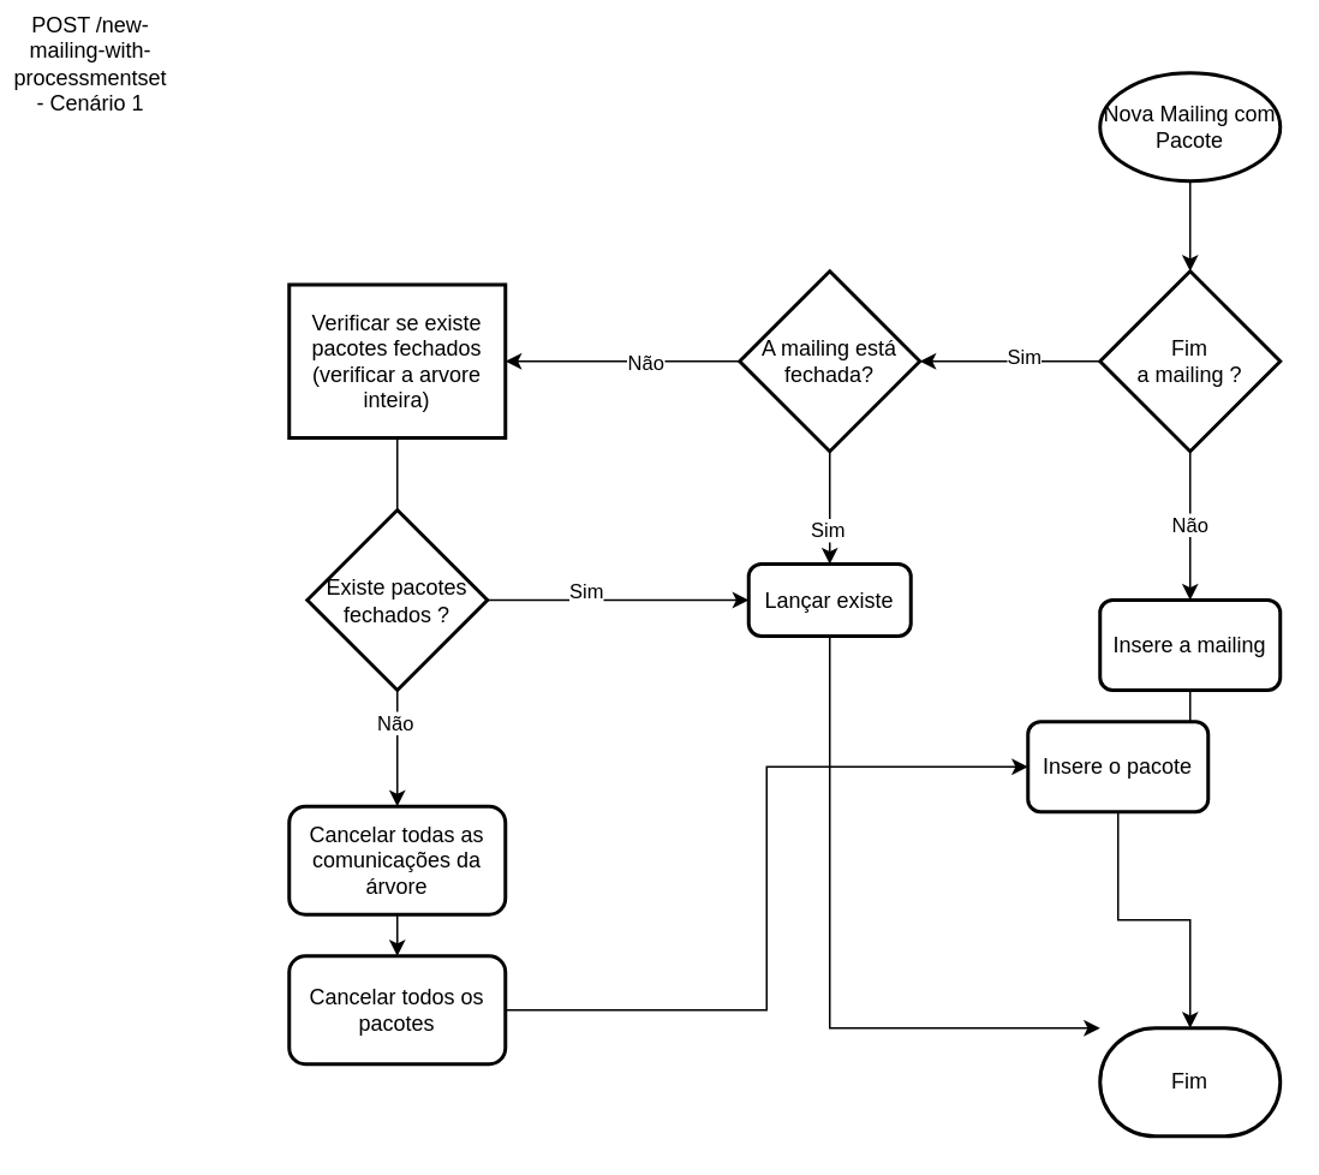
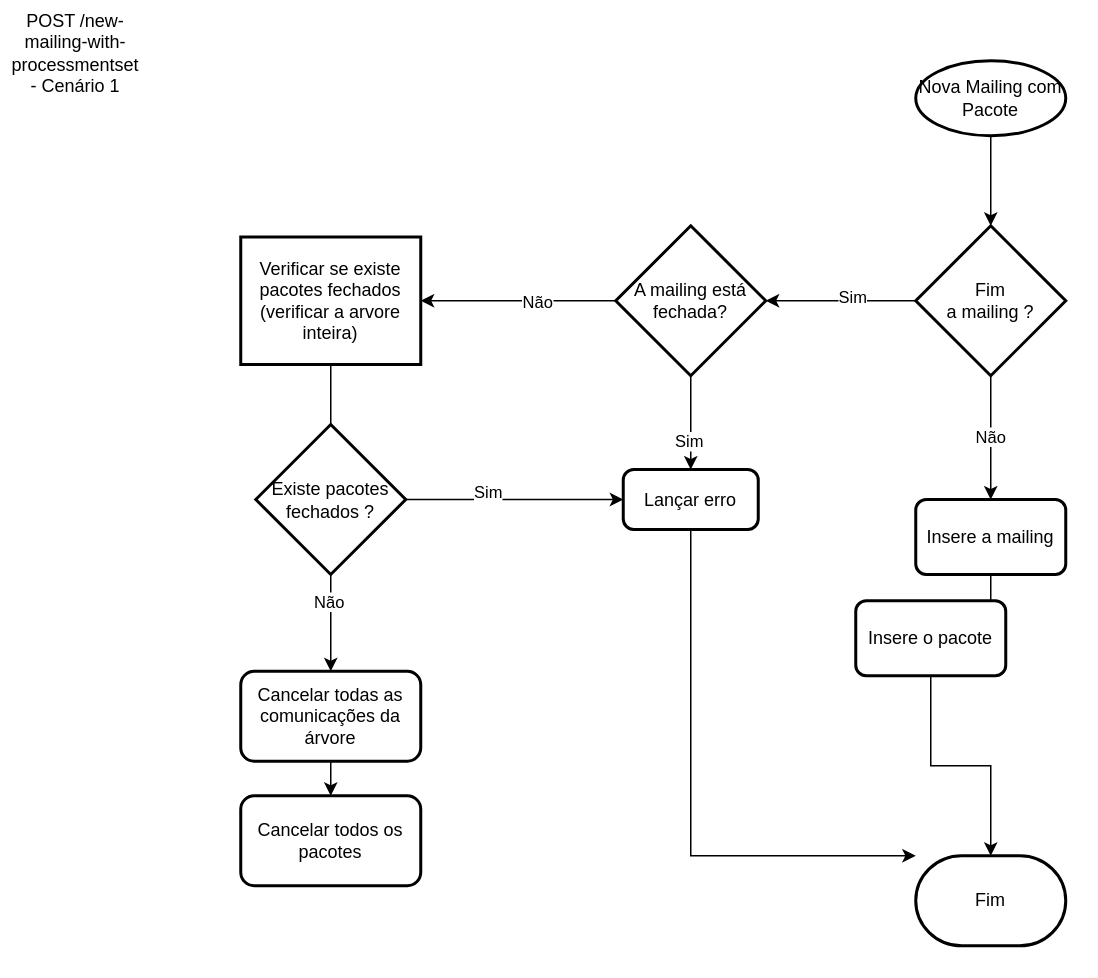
- <mxCell id="4" value="Nova Mailing com Pacote" style="strokeWidth=2;html=1;shape=mxgraph.flowchart.start_1;whiteSpace=wrap;" parent="1" vertex="1"><mxGeometry x="610" y="40" width="100" height="60" as="geometry" /></mxCell>
+ <mxCell id="4" value="Nova Mailing com Pacote" style="strokeWidth=2;html=1;shape=mxgraph.flowchart.start_1;whiteSpace=wrap;" parent="1" vertex="1"><mxGeometry x="610" y="40" width="100" height="50" as="geometry" /></mxCell>
- <mxCell id="31" value="Lançar existe" style="rounded=1;whiteSpace=wrap;html=1;absoluteArcSize=1;arcSize=14;strokeWidth=2;" parent="1" vertex="1"><mxGeometry x="415" y="312.5" width="90" height="40" as="geometry" /></mxCell>
+ <mxCell id="31" value="Lançar erro" style="rounded=1;whiteSpace=wrap;html=1;absoluteArcSize=1;arcSize=14;strokeWidth=2;" parent="1" vertex="1"><mxGeometry x="415" y="312.5" width="90" height="40" as="geometry" /></mxCell>
- <mxCell id="23" style="edgeStyle=orthogonalEdgeStyle;rounded=0;orthogonalLoop=1;jettySize=auto;html=1;entryX=0;entryY=0.5;entryDx=0;entryDy=0;" parent="1" source="24" target="12" edge="1"><mxGeometry relative="1" as="geometry" /></mxCell>
